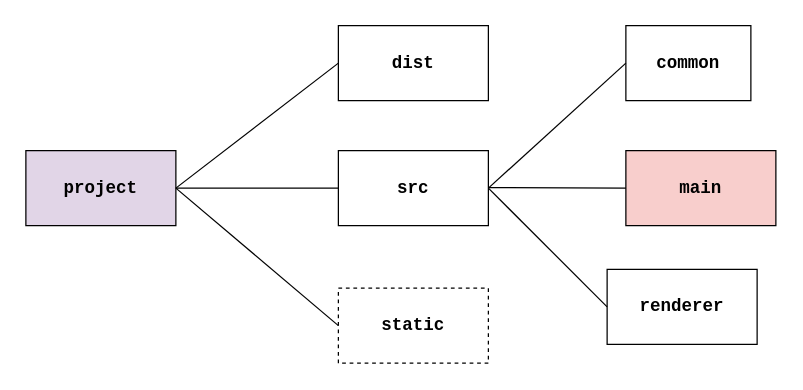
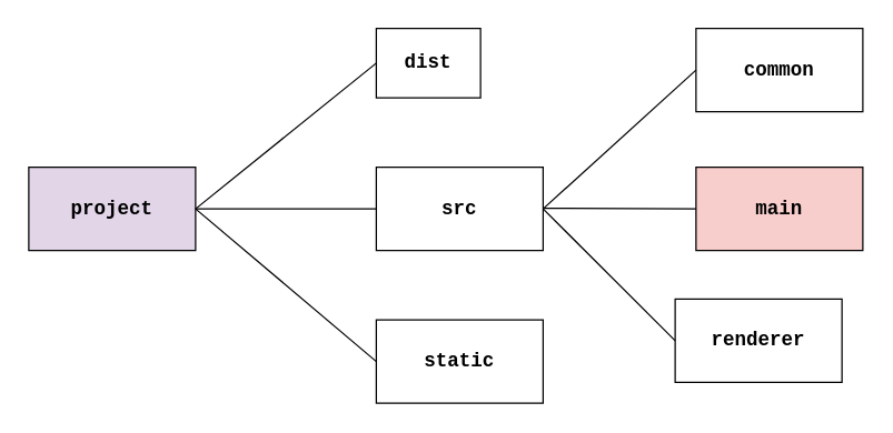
- <mxCell id="4" value="dist" style="rounded=0;whiteSpace=wrap;html=1;fontFamily=Courier New;fontStyle=1;fontSize=14;" vertex="1" parent="1"><mxGeometry x="270" y="20" width="120" height="60" as="geometry" /></mxCell>
+ <mxCell id="4" value="dist" style="rounded=0;whiteSpace=wrap;html=1;fontFamily=Courier New;fontStyle=1;fontSize=14;" vertex="1" parent="1"><mxGeometry x="270" y="20" width="75" height="50" as="geometry" /></mxCell>
- <mxCell id="7" value="common" style="rounded=0;whiteSpace=wrap;html=1;fontFamily=Courier New;fontSize=14;fontStyle=1" vertex="1" parent="1"><mxGeometry x="500" y="20" width="100" height="60" as="geometry" /></mxCell>
+ <mxCell id="7" value="common" style="rounded=0;whiteSpace=wrap;html=1;fontFamily=Courier New;fontSize=14;fontStyle=1" vertex="1" parent="1"><mxGeometry x="500" y="20" width="120" height="60" as="geometry" /></mxCell>
- <mxCell id="6" value="static" style="rounded=0;whiteSpace=wrap;html=1;fontFamily=Courier New;fontStyle=1;fontSize=14;dashed=1;" vertex="1" parent="1"><mxGeometry x="270" y="230" width="120" height="60" as="geometry" /></mxCell>
+ <mxCell id="6" value="static" style="rounded=0;whiteSpace=wrap;html=1;fontFamily=Courier New;fontStyle=1;fontSize=14;" vertex="1" parent="1"><mxGeometry x="270" y="230" width="120" height="60" as="geometry" /></mxCell>
